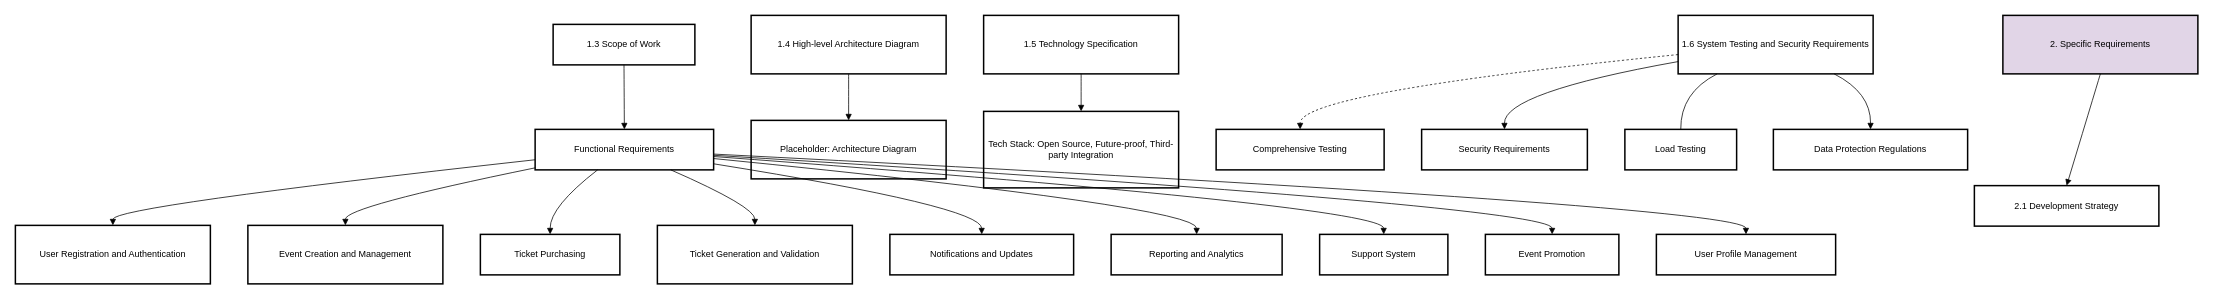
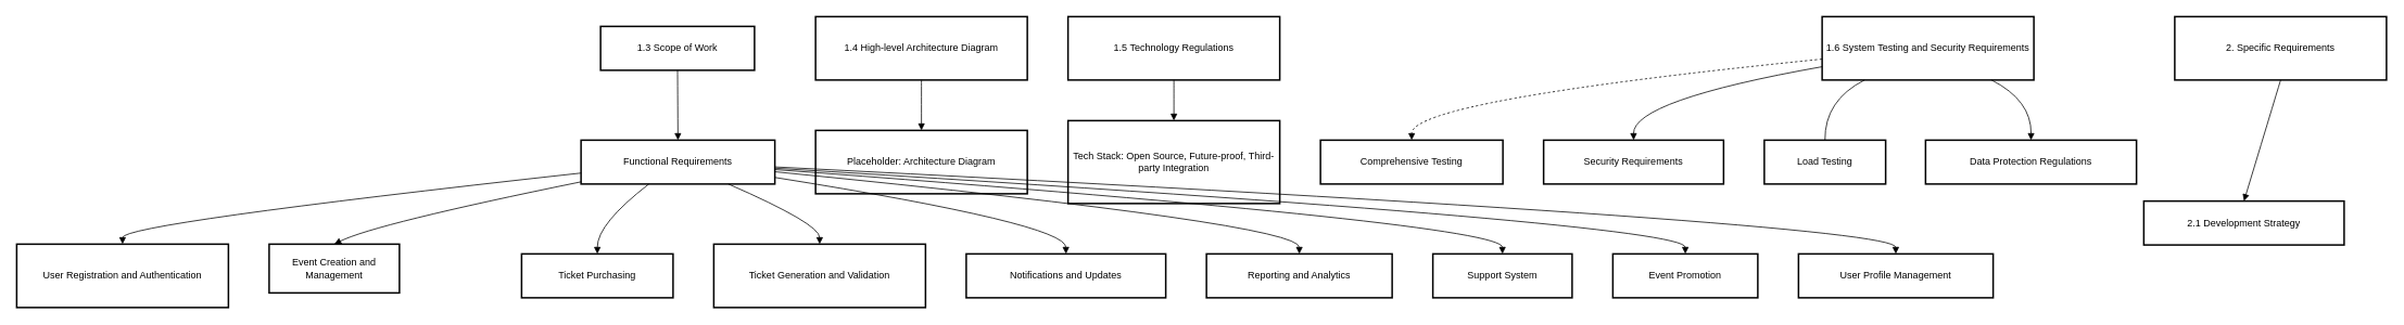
- <mxCell id="4" value="1.5 Technology Specification" style="whiteSpace=wrap;strokeWidth=2;" vertex="1" parent="1"><mxGeometry x="1311" y="20" width="260" height="78" as="geometry" /></mxCell>
+ <mxCell id="4" value="1.5 Technology Regulations" style="whiteSpace=wrap;strokeWidth=2;" vertex="1" parent="1"><mxGeometry x="1311" y="20" width="260" height="78" as="geometry" /></mxCell>
- <mxCell id="6" value="2. Specific Requirements" style="whiteSpace=wrap;strokeWidth=2;fillColor=#e1d5e7;" vertex="1" parent="1"><mxGeometry x="2670" y="20" width="260" height="78" as="geometry" /></mxCell>
+ <mxCell id="6" value="2. Specific Requirements" style="whiteSpace=wrap;strokeWidth=2;" vertex="1" parent="1"><mxGeometry x="2670" y="20" width="260" height="78" as="geometry" /></mxCell>
- <mxCell id="9" value="Event Creation and Management" style="whiteSpace=wrap;strokeWidth=2;" vertex="1" parent="1"><mxGeometry x="330" y="300" width="260" height="78" as="geometry" /></mxCell>
+ <mxCell id="9" value="Event Creation and Management" style="whiteSpace=wrap;strokeWidth=2;" vertex="1" parent="1"><mxGeometry x="330" y="300" width="160" height="60" as="geometry" /></mxCell>
